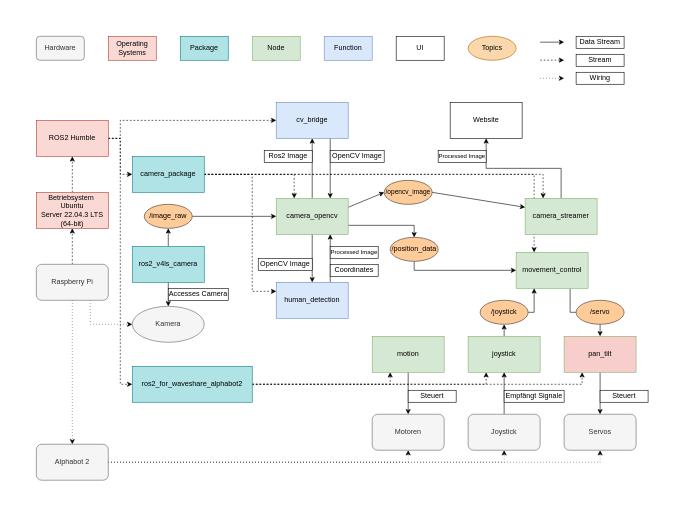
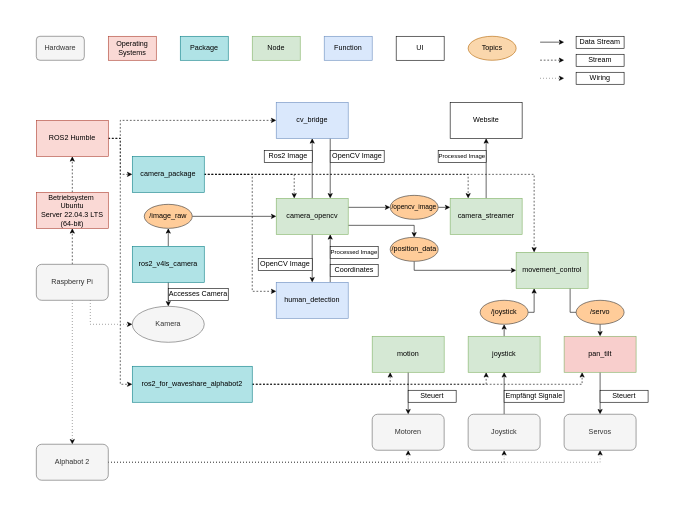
- <mxCell id="82" value="&lt;font style=&quot;font-size: 11px;&quot;&gt;/opencv_image&lt;/font&gt;" style="ellipse;whiteSpace=wrap;html=1;fillColor=#ffcc99;strokeColor=#36393d;" parent="1" vertex="1"><mxGeometry x="640" y="300.2" width="80" height="40" as="geometry" /></mxCell>
+ <mxCell id="82" value="&lt;font style=&quot;font-size: 11px;&quot;&gt;/opencv_image&lt;/font&gt;" style="ellipse;whiteSpace=wrap;html=1;fillColor=#ffcc99;strokeColor=#36393d;" parent="1" vertex="1"><mxGeometry x="650" y="325.2" width="80" height="40" as="geometry" /></mxCell>
- <mxCell id="80" value="camera_streamer" style="rounded=0;whiteSpace=wrap;html=1;fillColor=#d5e8d4;strokeColor=#82b366;" parent="1" vertex="1"><mxGeometry x="875" y="330.2" width="120" height="60" as="geometry" /></mxCell>
+ <mxCell id="80" value="camera_streamer" style="rounded=0;whiteSpace=wrap;html=1;fillColor=#d5e8d4;strokeColor=#82b366;" parent="1" vertex="1"><mxGeometry x="750" y="330.2" width="120" height="60" as="geometry" /></mxCell>
